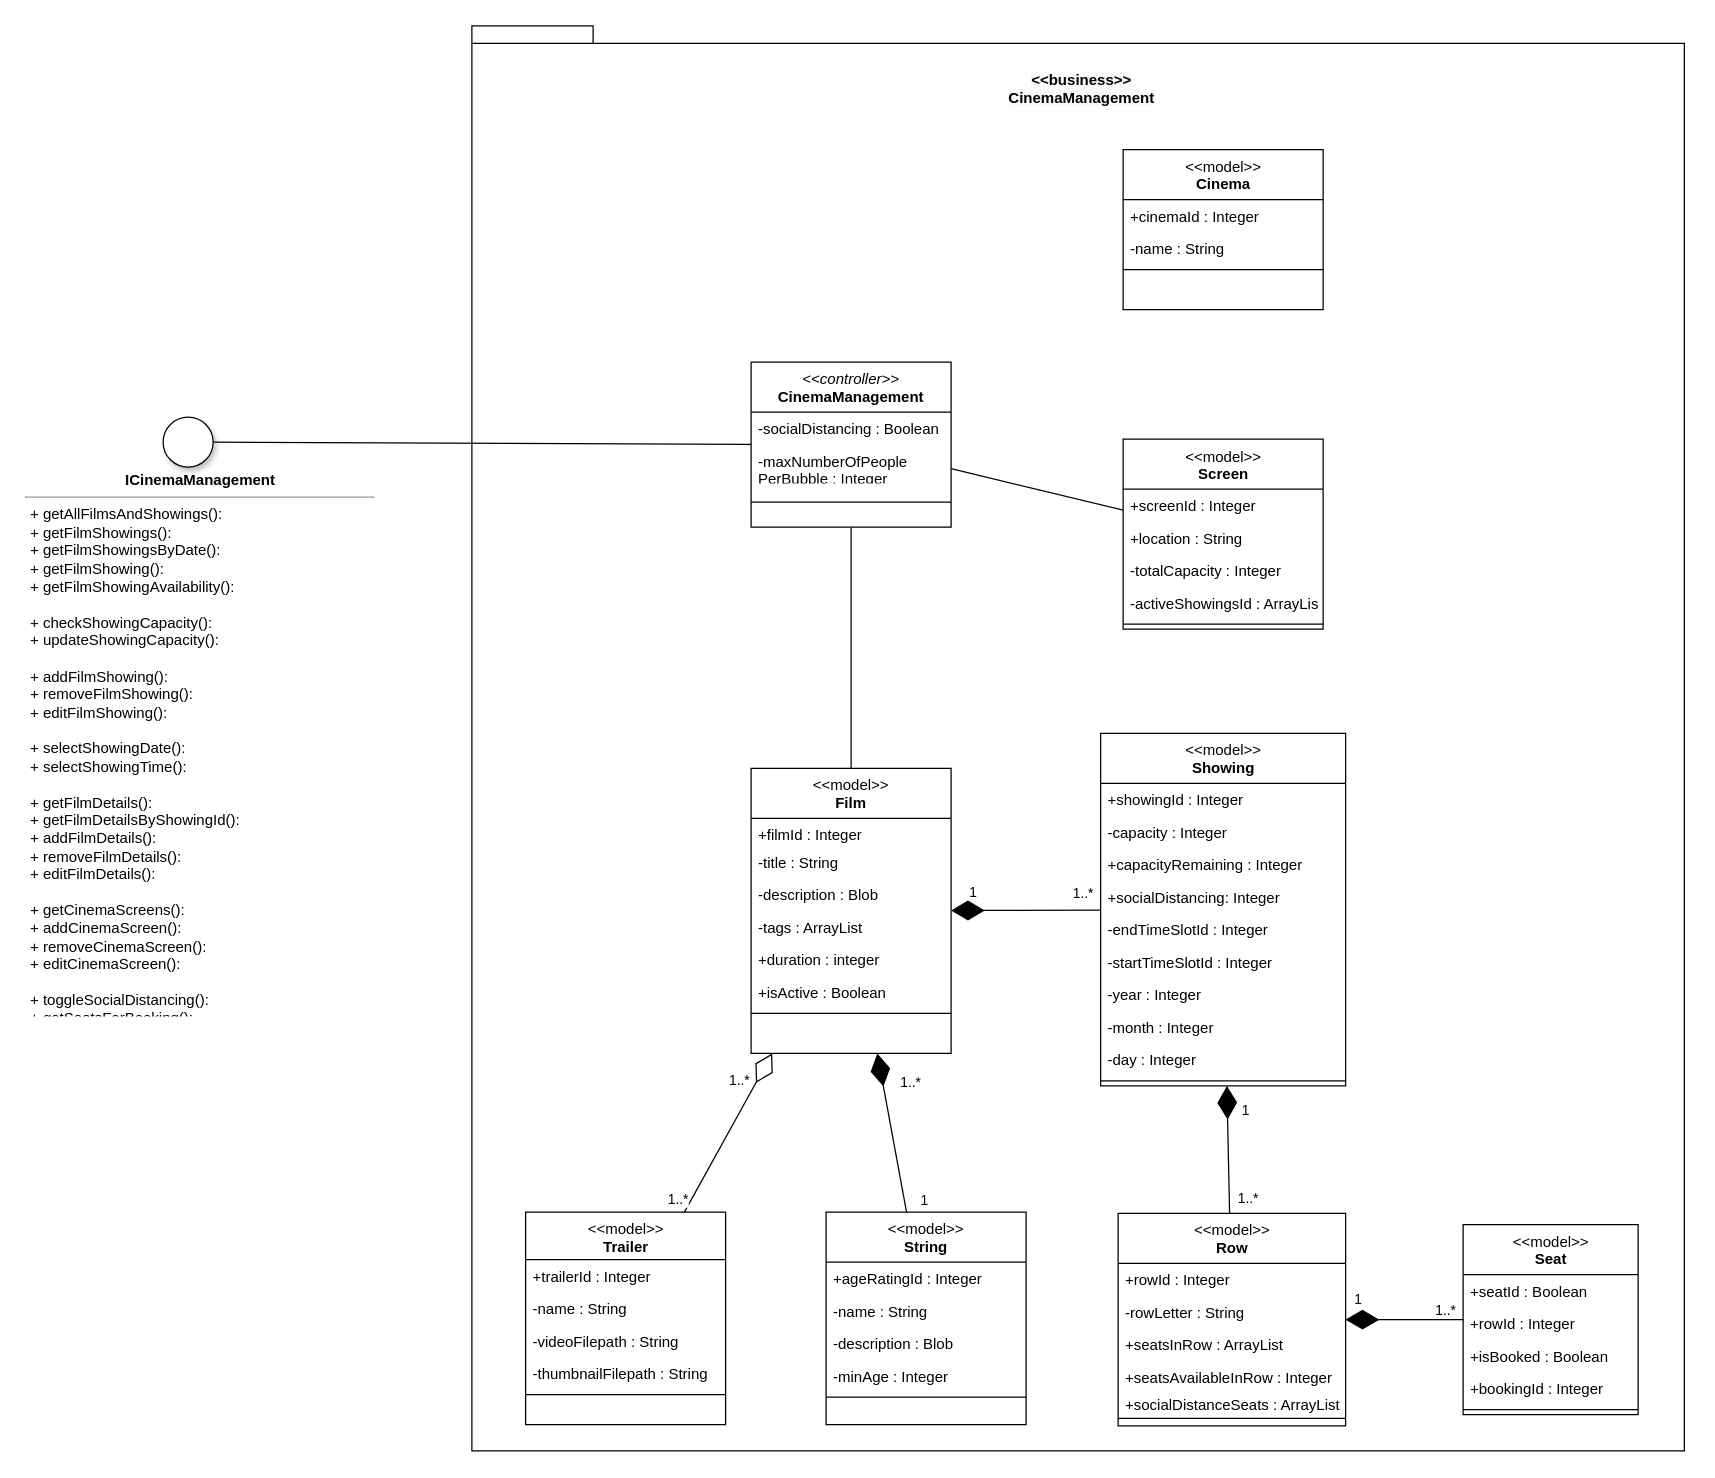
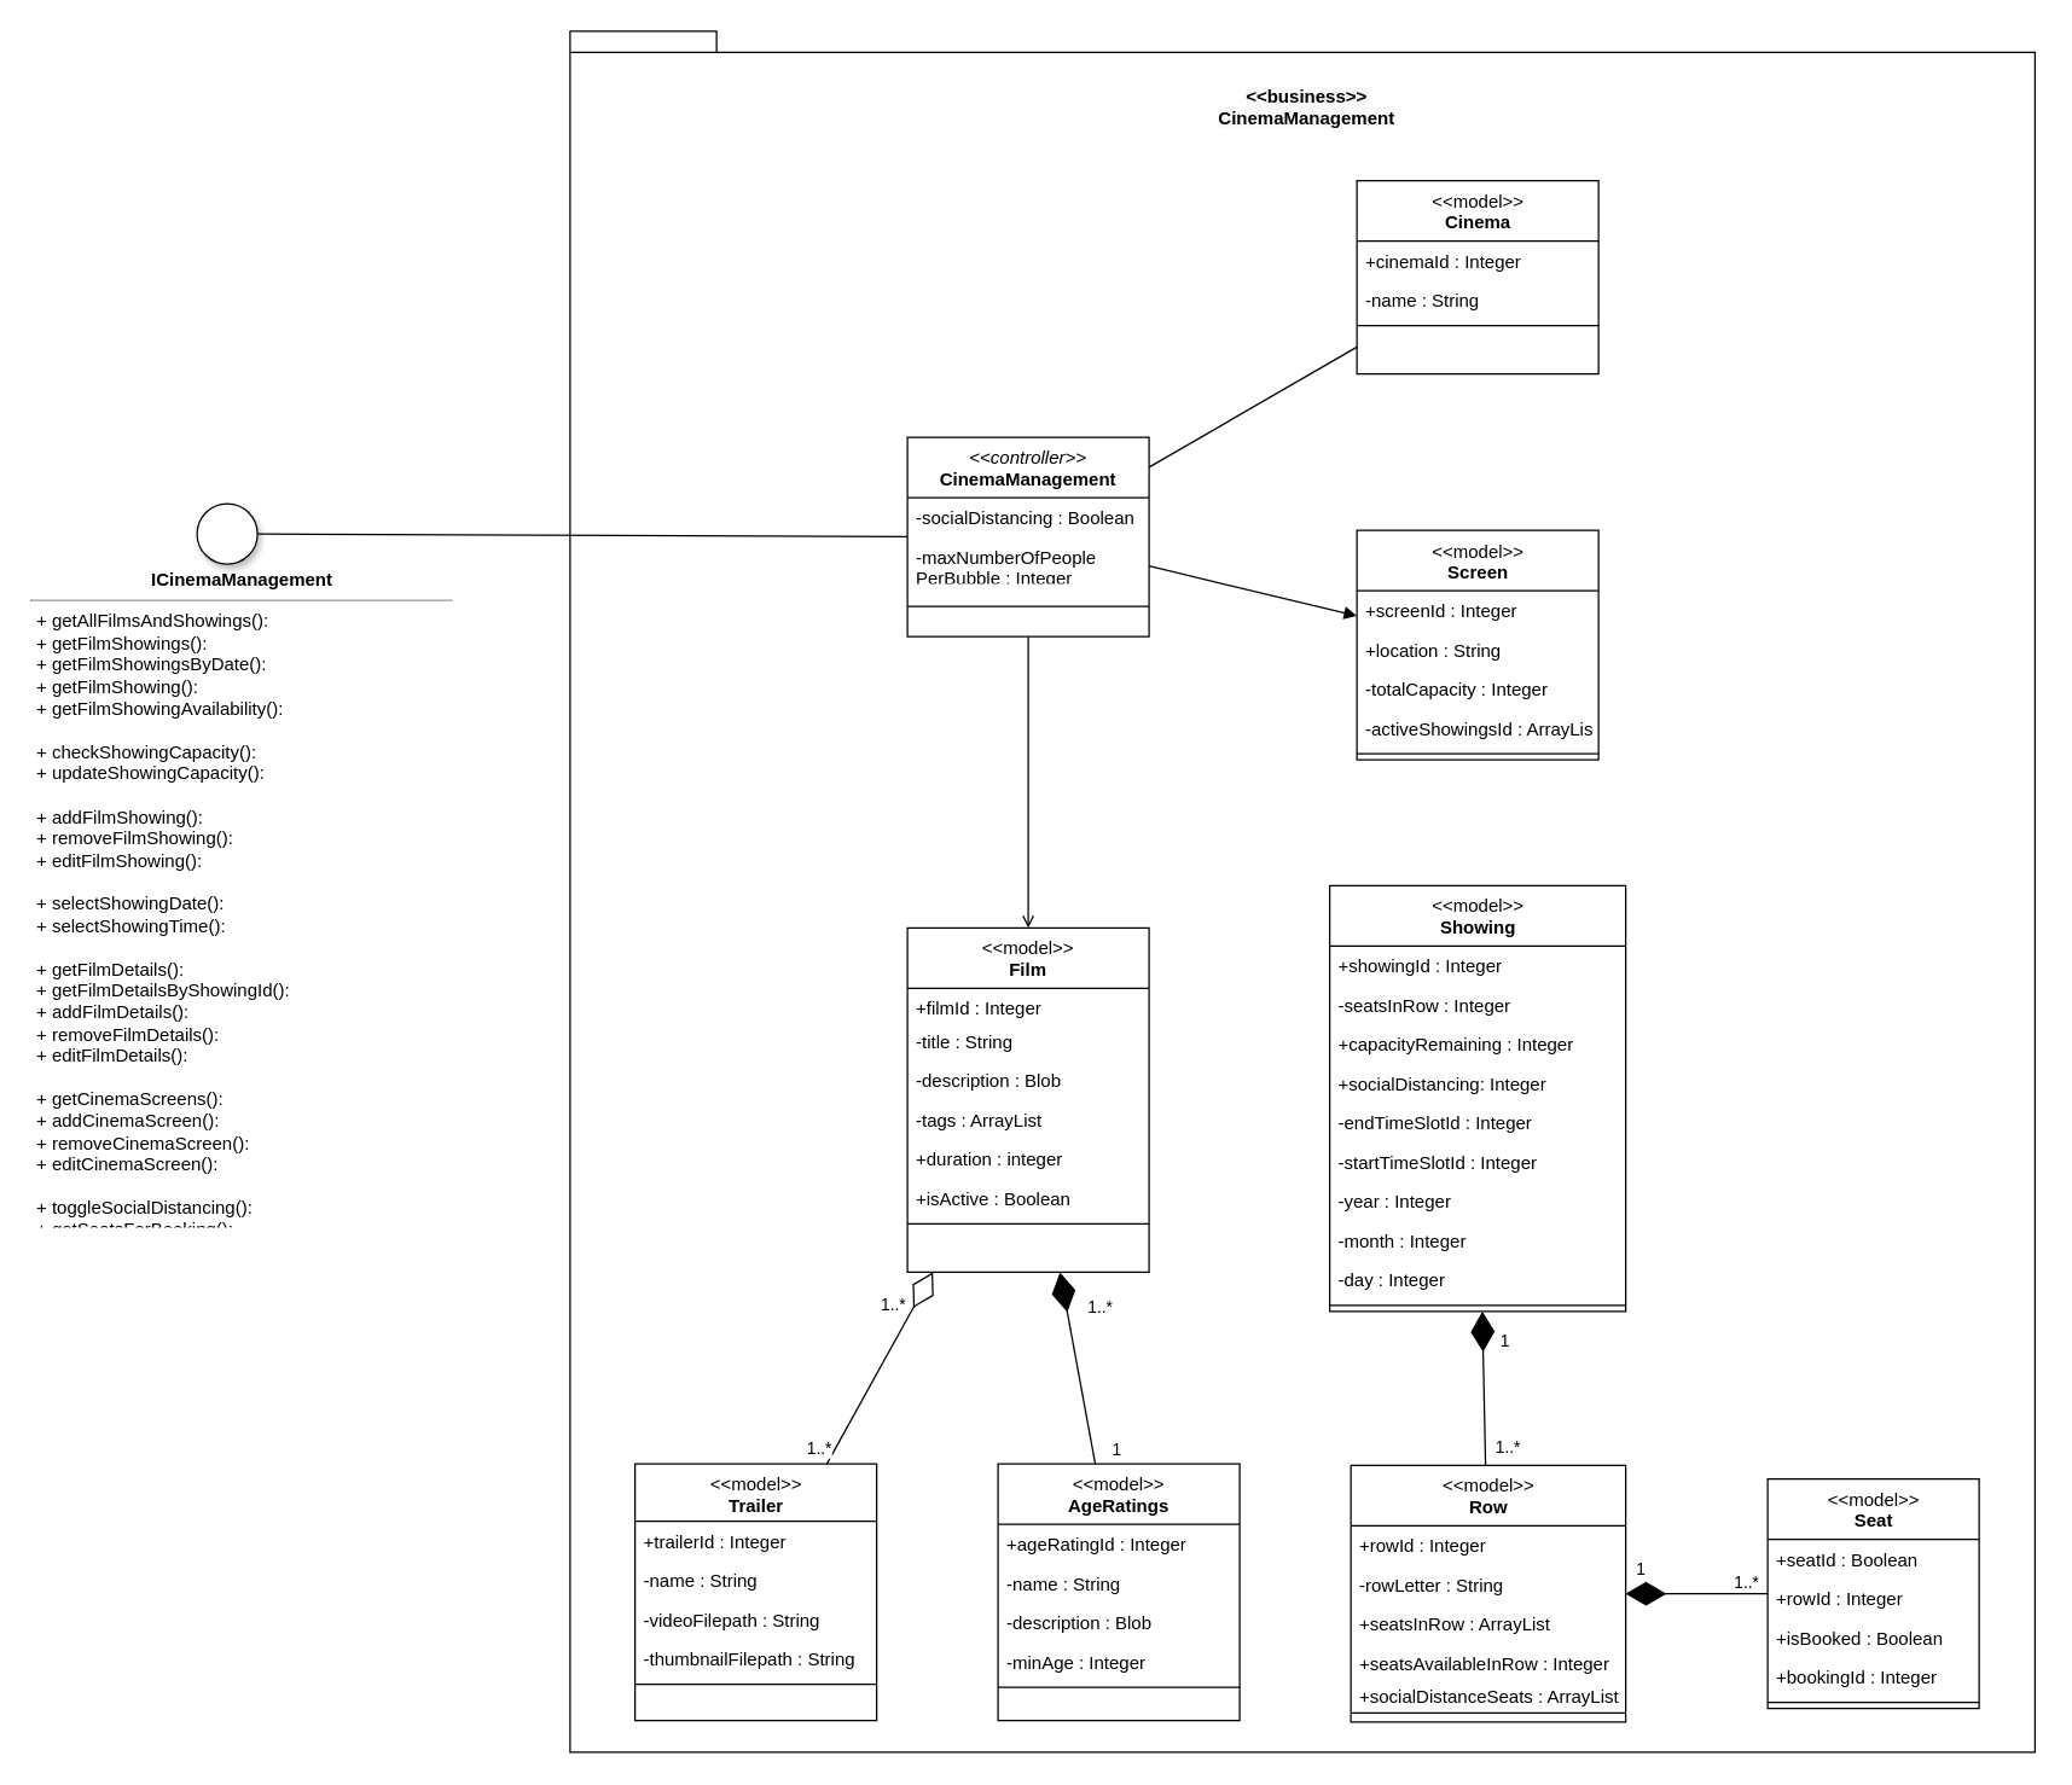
+ <mxCell id="79" value="" style="endArrow=none;html=1;" edge="1" parent="1" source="71" target="75"><mxGeometry width="50" height="50" relative="1" as="geometry"><mxPoint x="239.999" y="362.853" as="sourcePoint" /><mxPoint x="610.38" y="363" as="targetPoint" /></mxGeometry></mxCell>
- <mxCell id="80" value="" style="endArrow=none;html=1;" edge="1" parent="1" source="71" target="17"><mxGeometry width="50" height="50" relative="1" as="geometry"><mxPoint x="770.38" y="317.304" as="sourcePoint" /><mxPoint x="908" y="238.696" as="targetPoint" /></mxGeometry></mxCell>
+ <mxCell id="80" value="" style="endArrow=block;html=1;" edge="1" parent="1" source="71" target="17"><mxGeometry width="50" height="50" relative="1" as="geometry"><mxPoint x="770.38" y="317.304" as="sourcePoint" /><mxPoint x="908" y="238.696" as="targetPoint" /></mxGeometry></mxCell>
- <mxCell id="81" value="" style="endArrow=none;html=1;" edge="1" parent="1" source="71" target="23"><mxGeometry width="50" height="50" relative="1" as="geometry"><mxPoint x="770.38" y="389.24" as="sourcePoint" /><mxPoint x="908" y="434.38" as="targetPoint" /></mxGeometry></mxCell>
+ <mxCell id="81" value="" style="endArrow=open;html=1;" edge="1" parent="1" source="71" target="23"><mxGeometry width="50" height="50" relative="1" as="geometry"><mxPoint x="770.38" y="389.24" as="sourcePoint" /><mxPoint x="908" y="434.38" as="targetPoint" /></mxGeometry></mxCell>
- <mxCell id="8" value="-capacity : Integer" style="text;align=left;verticalAlign=top;spacingLeft=4;spacingRight=4;overflow=hidden;rotatable=0;points=[[0,0.5],[1,0.5]];portConstraint=eastwest;rounded=0;shadow=0;html=0;" vertex="1" parent="6"><mxGeometry y="66" width="196" height="26" as="geometry" /></mxCell>
+ <mxCell id="8" value="-seatsInRow : Integer" style="text;align=left;verticalAlign=top;spacingLeft=4;spacingRight=4;overflow=hidden;rotatable=0;points=[[0,0.5],[1,0.5]];portConstraint=eastwest;rounded=0;shadow=0;html=0;" vertex="1" parent="6"><mxGeometry y="66" width="196" height="26" as="geometry" /></mxCell>
- <mxCell id="49" value="" style="endArrow=diamondThin;endFill=1;endSize=24;html=1;" edge="1" parent="1" source="6" target="23"><mxGeometry width="160" relative="1" as="geometry"><mxPoint x="1120" y="768.471" as="sourcePoint" /><mxPoint x="960" y="759.004" as="targetPoint" /></mxGeometry></mxCell>
- <mxCell id="50" value="1" style="edgeLabel;html=1;align=center;verticalAlign=middle;resizable=0;points=[];" vertex="1" connectable="0" parent="49"><mxGeometry x="0.825" y="-3" relative="1" as="geometry"><mxPoint x="6.23" y="-12.54" as="offset" /></mxGeometry></mxCell>
- <mxCell id="51" value="1..*" style="edgeLabel;html=1;align=center;verticalAlign=middle;resizable=0;points=[];" vertex="1" connectable="0" parent="49"><mxGeometry x="-0.726" y="1" relative="1" as="geometry"><mxPoint x="1.69" y="-14.75" as="offset" /></mxGeometry></mxCell>
- <mxCell id="37" value="&amp;lt;&amp;lt;model&amp;gt;&amp;gt;&lt;br&gt;&lt;b&gt;String&lt;/b&gt;" style="swimlane;fontStyle=0;align=center;verticalAlign=top;childLayout=stackLayout;horizontal=1;startSize=40;horizontalStack=0;resizeParent=1;resizeLast=0;collapsible=1;marginBottom=0;rounded=0;shadow=0;strokeWidth=1;html=1;" vertex="1" parent="1"><mxGeometry x="660.38" y="969" width="160" height="170" as="geometry"><mxRectangle x="550" y="140" width="160" height="26" as="alternateBounds" /></mxGeometry></mxCell>
+ <mxCell id="37" value="&amp;lt;&amp;lt;model&amp;gt;&amp;gt;&lt;br&gt;&lt;b&gt;AgeRatings&lt;/b&gt;" style="swimlane;fontStyle=0;align=center;verticalAlign=top;childLayout=stackLayout;horizontal=1;startSize=40;horizontalStack=0;resizeParent=1;resizeLast=0;collapsible=1;marginBottom=0;rounded=0;shadow=0;strokeWidth=1;html=1;" vertex="1" parent="1"><mxGeometry x="660.38" y="969" width="160" height="170" as="geometry"><mxRectangle x="550" y="140" width="160" height="26" as="alternateBounds" /></mxGeometry></mxCell>
